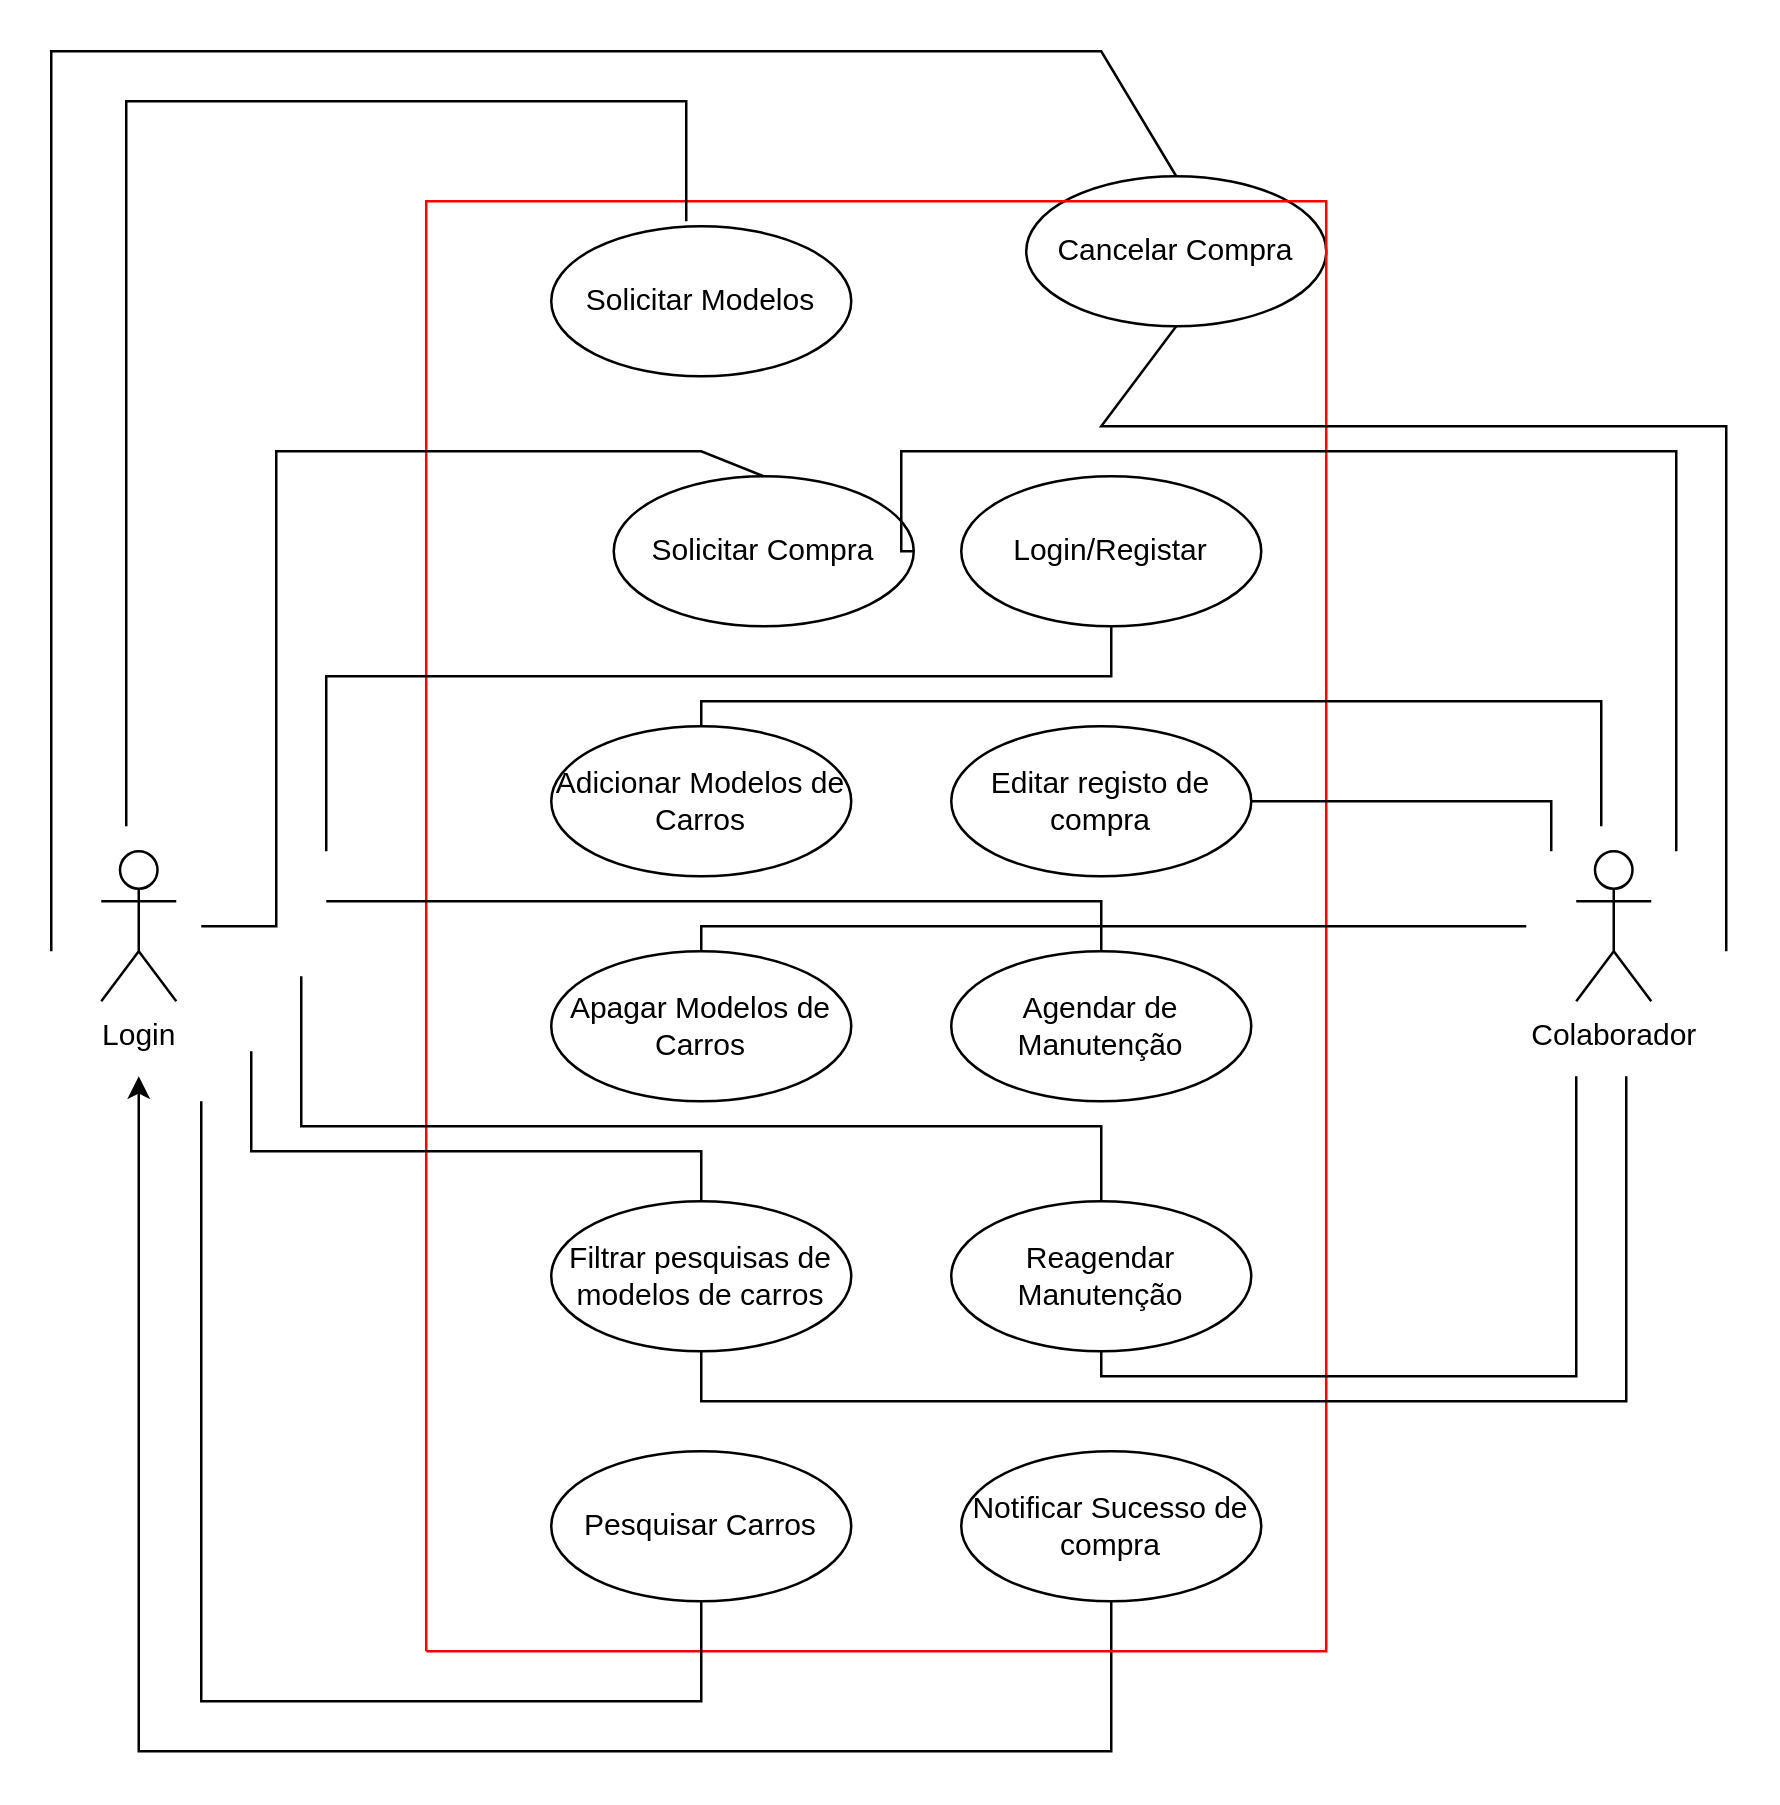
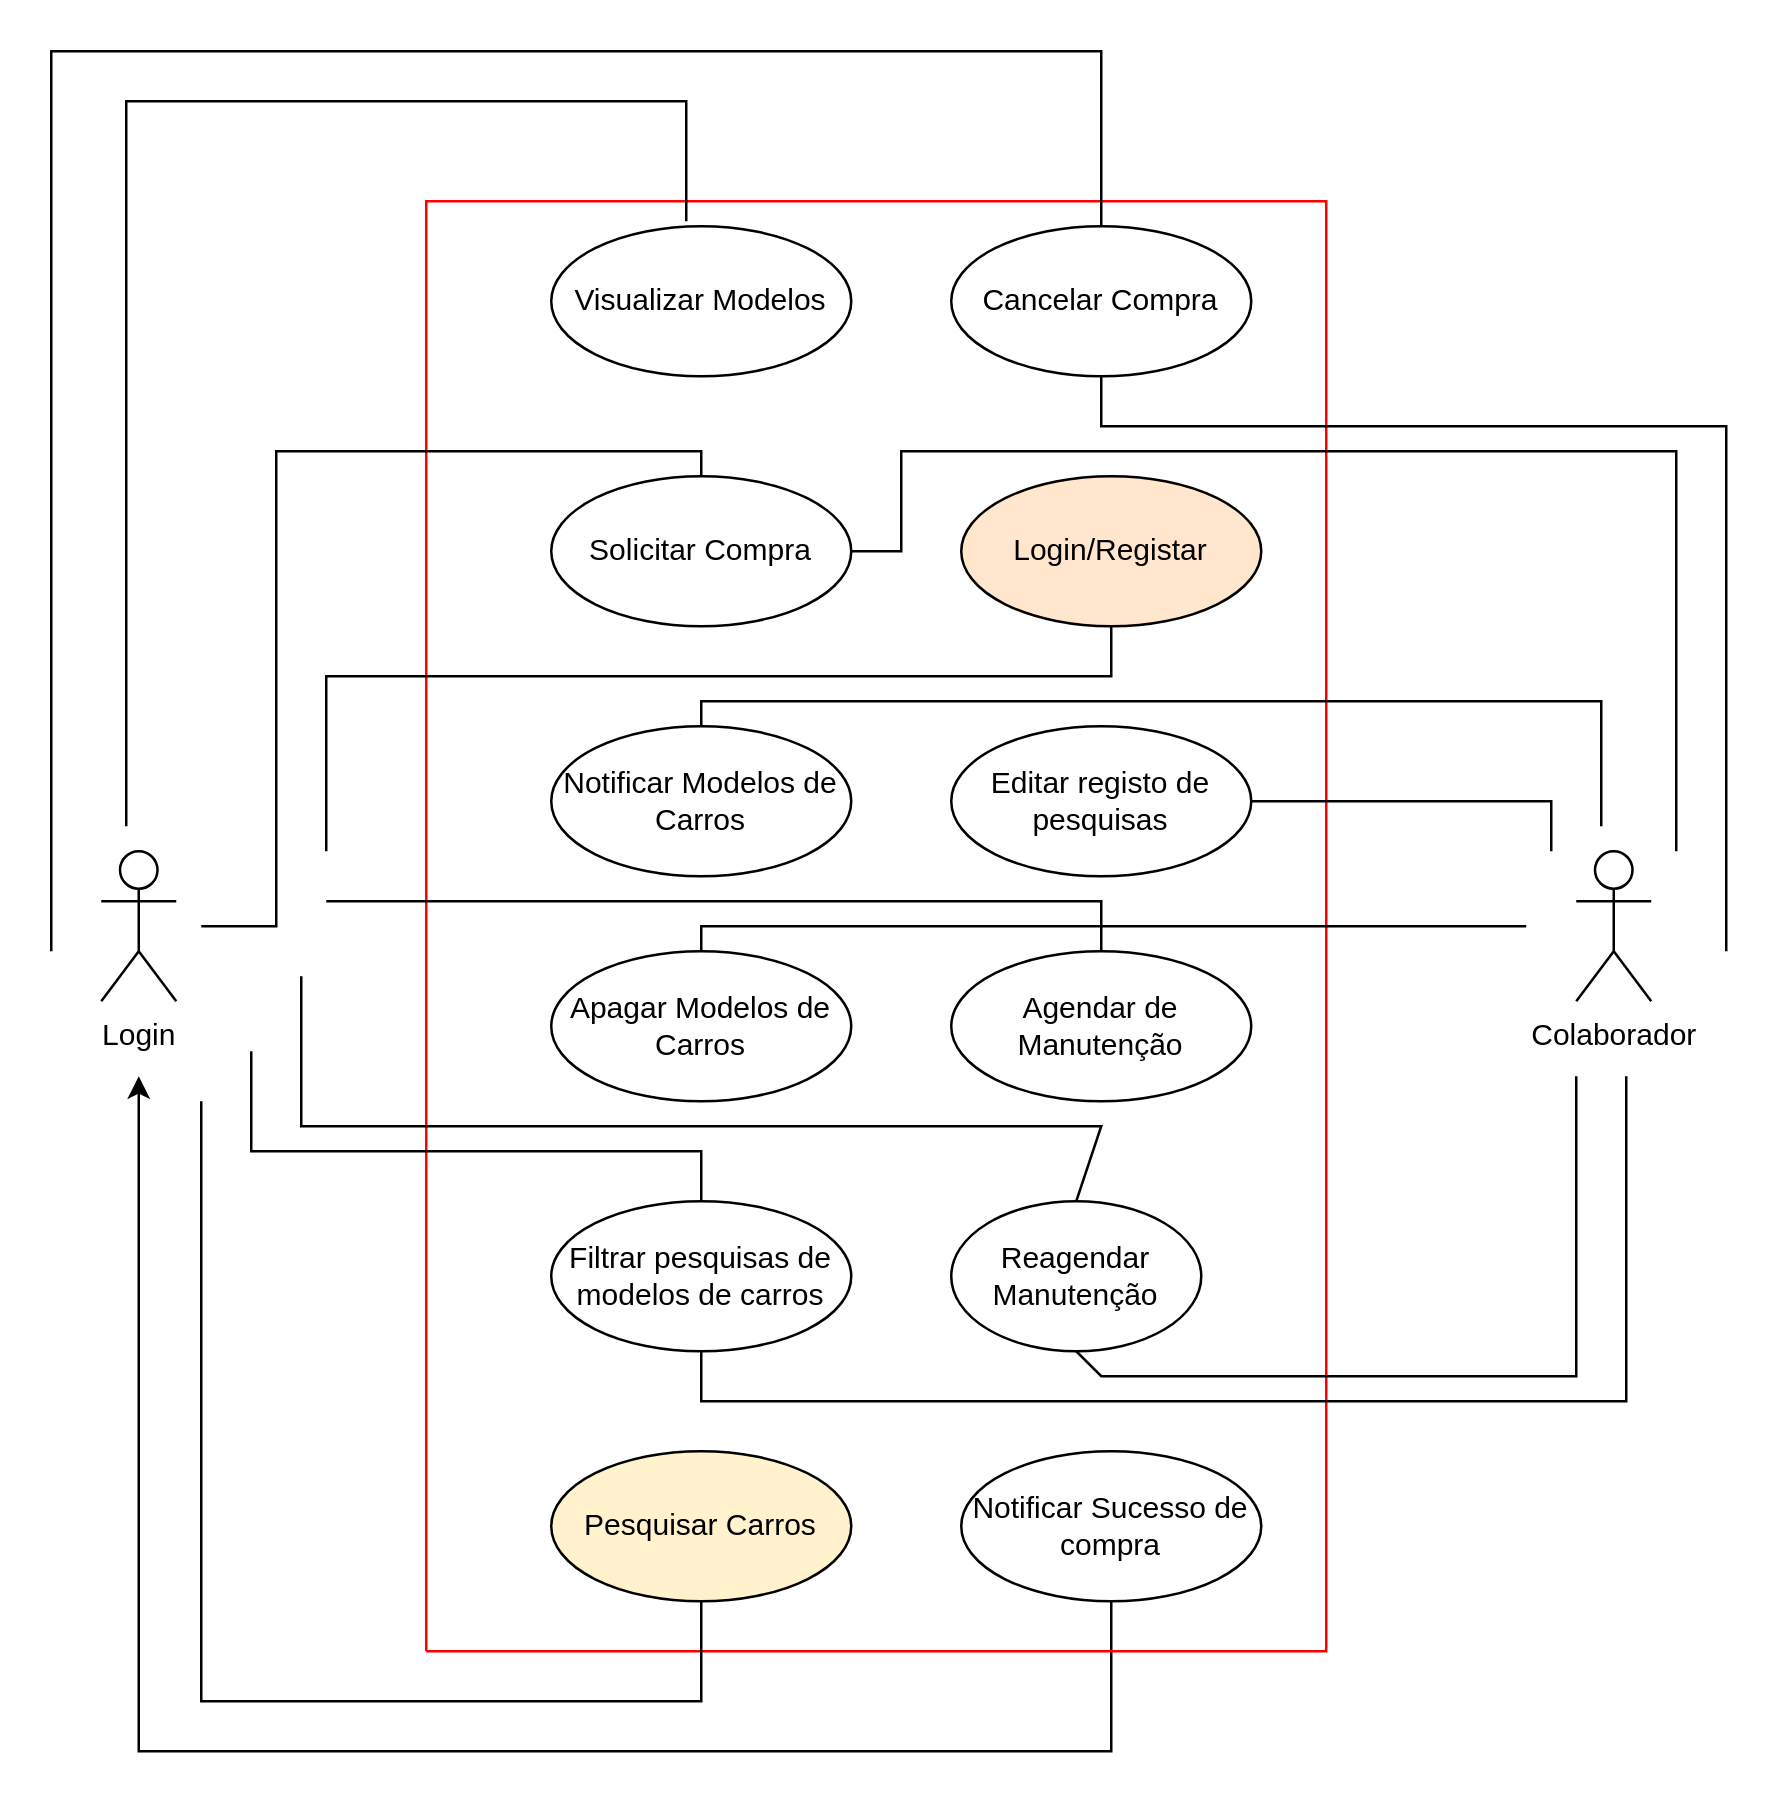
- <mxCell id="9" value="Cancelar Compra" style="ellipse;whiteSpace=wrap;html=1;" parent="1" vertex="1"><mxGeometry x="410" y="70" width="120" height="60" as="geometry" /></mxCell>
+ <mxCell id="9" value="Cancelar Compra" style="ellipse;whiteSpace=wrap;html=1;" parent="1" vertex="1"><mxGeometry x="380" y="90" width="120" height="60" as="geometry" /></mxCell>
- <mxCell id="3" value="Solicitar Modelos" style="ellipse;whiteSpace=wrap;html=1;" parent="1" vertex="1"><mxGeometry x="220" y="90" width="120" height="60" as="geometry" /></mxCell>
+ <mxCell id="3" value="Visualizar Modelos" style="ellipse;whiteSpace=wrap;html=1;" parent="1" vertex="1"><mxGeometry x="220" y="90" width="120" height="60" as="geometry" /></mxCell>
- <mxCell id="4" value="Solicitar Compra" style="ellipse;whiteSpace=wrap;html=1;" parent="1" vertex="1"><mxGeometry x="245" y="190" width="120" height="60" as="geometry" /></mxCell>
+ <mxCell id="4" value="Solicitar Compra" style="ellipse;whiteSpace=wrap;html=1;" parent="1" vertex="1"><mxGeometry x="220" y="190" width="120" height="60" as="geometry" /></mxCell>
- <mxCell id="31" value="Login/Registar" style="ellipse;whiteSpace=wrap;html=1;" vertex="1" parent="1"><mxGeometry x="384" y="190" width="120" height="60" as="geometry" /></mxCell>
+ <mxCell id="31" value="Login/Registar" style="ellipse;whiteSpace=wrap;html=1;fillColor=#ffe6cc;" vertex="1" parent="1"><mxGeometry x="384" y="190" width="120" height="60" as="geometry" /></mxCell>
- <mxCell id="5" value="Adicionar Modelos de Carros" style="ellipse;whiteSpace=wrap;html=1;" parent="1" vertex="1"><mxGeometry x="220" y="290" width="120" height="60" as="geometry" /></mxCell>
+ <mxCell id="5" value="Notificar Modelos de Carros" style="ellipse;whiteSpace=wrap;html=1;" parent="1" vertex="1"><mxGeometry x="220" y="290" width="120" height="60" as="geometry" /></mxCell>
- <mxCell id="11" value="Editar registo de compra" style="ellipse;whiteSpace=wrap;html=1;" parent="1" vertex="1"><mxGeometry x="380" y="290" width="120" height="60" as="geometry" /></mxCell>
+ <mxCell id="11" value="Editar registo de pesquisas" style="ellipse;whiteSpace=wrap;html=1;" parent="1" vertex="1"><mxGeometry x="380" y="290" width="120" height="60" as="geometry" /></mxCell>
- <mxCell id="15" value="Reagendar Manutenção" style="ellipse;whiteSpace=wrap;html=1;" parent="1" vertex="1"><mxGeometry x="380" y="480" width="120" height="60" as="geometry" /></mxCell>
+ <mxCell id="15" value="Reagendar Manutenção" style="ellipse;whiteSpace=wrap;html=1;" parent="1" vertex="1"><mxGeometry x="380" y="480" width="100" height="60" as="geometry" /></mxCell>
- <mxCell id="8" value="Pesquisar Carros" style="ellipse;whiteSpace=wrap;html=1;" parent="1" vertex="1"><mxGeometry x="220" y="580" width="120" height="60" as="geometry" /></mxCell>
+ <mxCell id="8" value="Pesquisar Carros" style="ellipse;whiteSpace=wrap;html=1;fillColor=#fff2cc;" parent="1" vertex="1"><mxGeometry x="220" y="580" width="120" height="60" as="geometry" /></mxCell>
